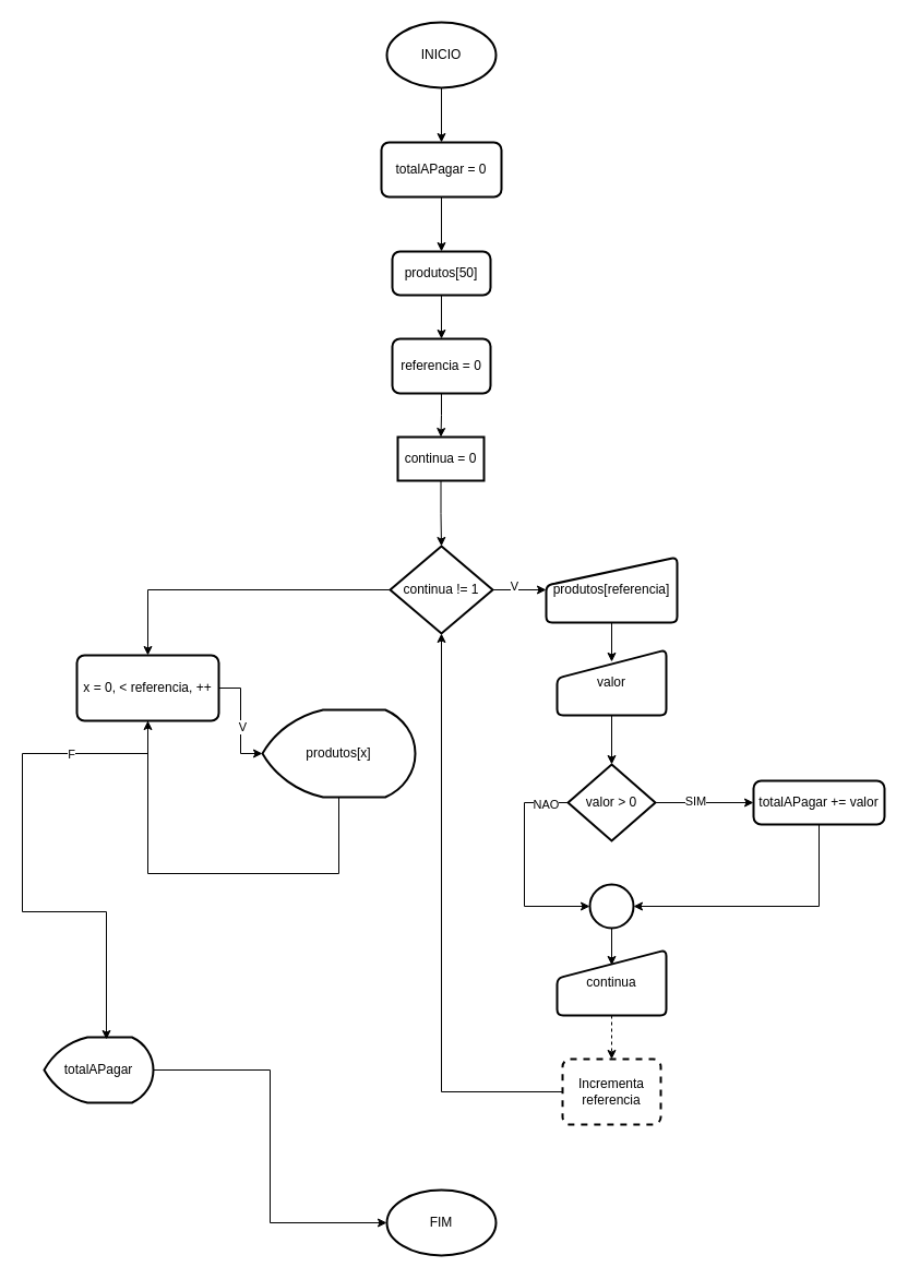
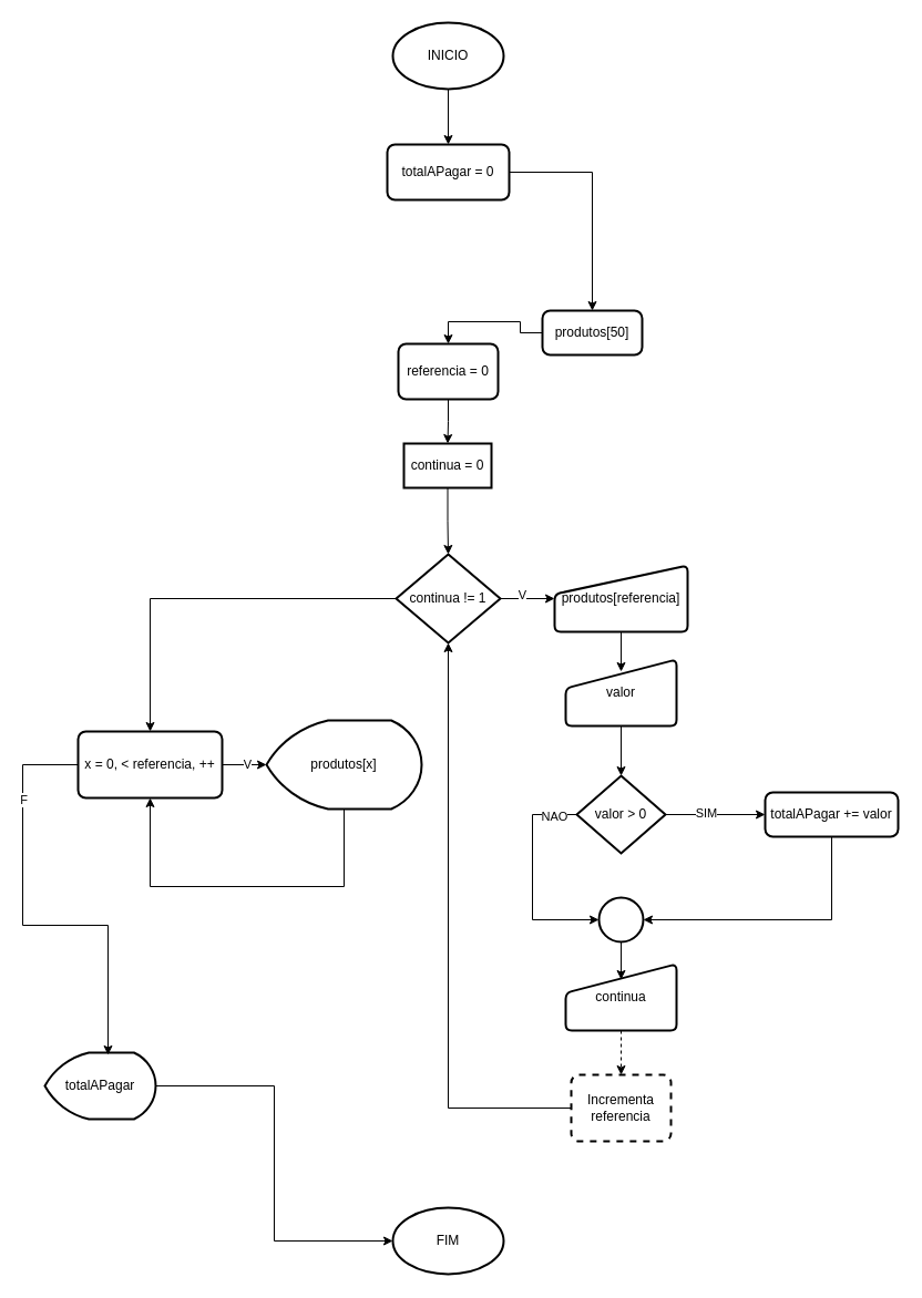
- <mxCell id="8" value="produtos[50]" style="rounded=1;whiteSpace=wrap;html=1;absoluteArcSize=1;arcSize=14;strokeWidth=2;" vertex="1" parent="1"><mxGeometry x="359" y="230" width="90" height="40" as="geometry" /></mxCell>
+ <mxCell id="8" value="produtos[50]" style="rounded=1;whiteSpace=wrap;html=1;absoluteArcSize=1;arcSize=14;strokeWidth=2;" vertex="1" parent="1"><mxGeometry x="489" y="280" width="90" height="40" as="geometry" /></mxCell>
- <mxCell id="38" value="x = 0, &amp;lt; referencia, ++" style="rounded=1;whiteSpace=wrap;html=1;absoluteArcSize=1;arcSize=14;strokeWidth=2;" vertex="1" parent="1"><mxGeometry x="70" y="600" width="130" height="60" as="geometry" /></mxCell>
+ <mxCell id="38" value="x = 0, &amp;lt; referencia, ++" style="rounded=1;whiteSpace=wrap;html=1;absoluteArcSize=1;arcSize=14;strokeWidth=2;" vertex="1" parent="1"><mxGeometry x="70" y="660" width="130" height="60" as="geometry" /></mxCell>
